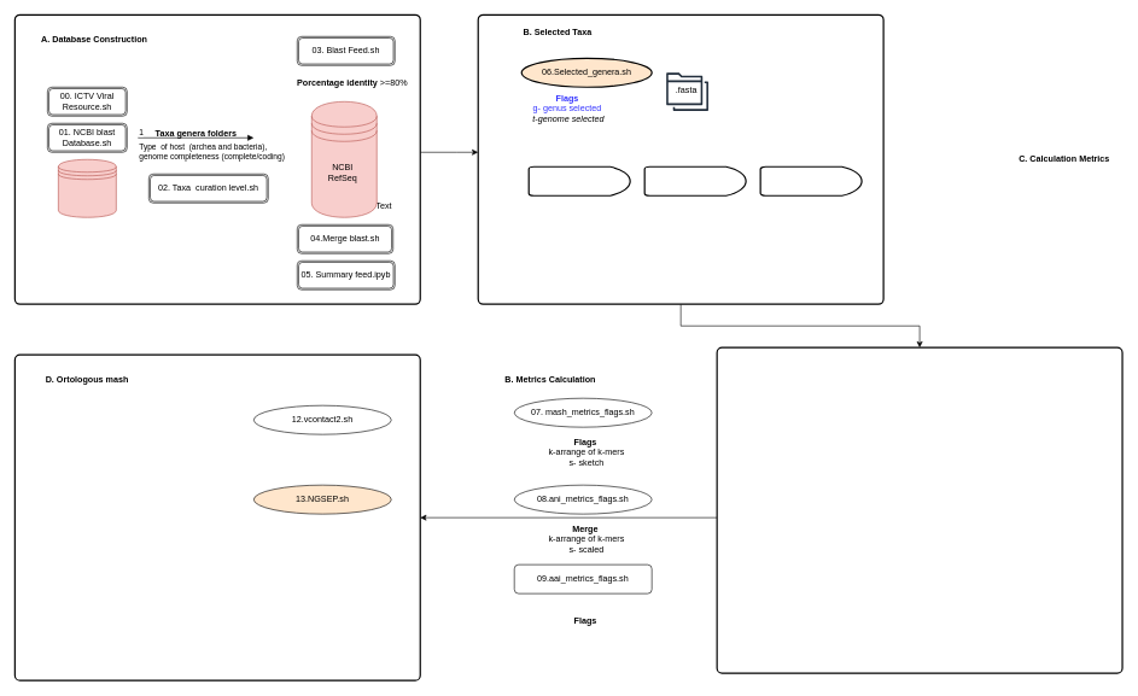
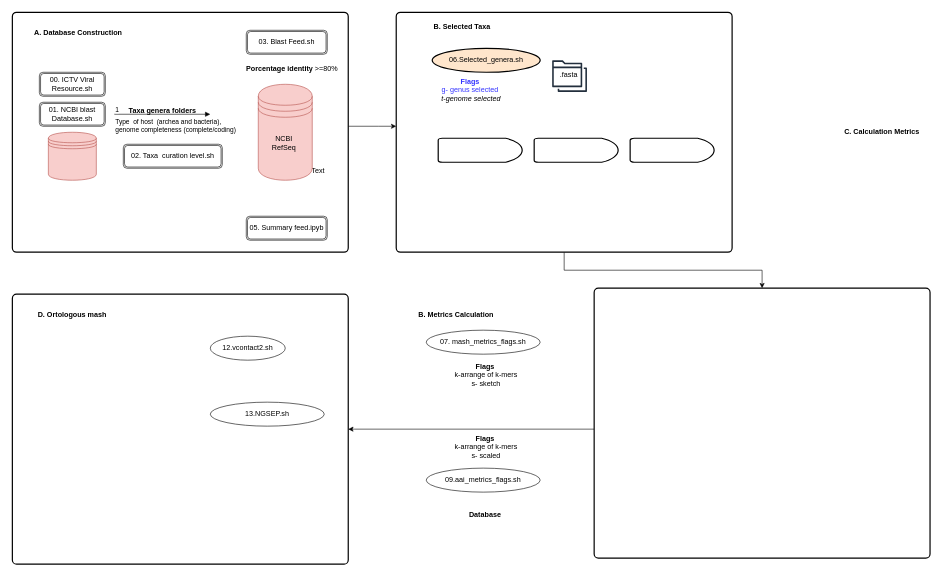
- <mxCell id="40" value="04.Merge blast.sh" style="shape=ext;double=1;rounded=1;whiteSpace=wrap;html=1;" parent="29" vertex="1"><mxGeometry x="360" y="270" width="132.5" height="40" as="geometry" /></mxCell>
- <mxCell id="27" value="12.vcontact2.sh" style="ellipse;whiteSpace=wrap;html=1;" parent="1" vertex="1"><mxGeometry x="350" y="560" width="190" height="40" as="geometry" /></mxCell>
+ <mxCell id="27" value="12.vcontact2.sh" style="ellipse;whiteSpace=wrap;html=1;" parent="1" vertex="1"><mxGeometry x="350" y="560" width="125" height="40" as="geometry" /></mxCell>
- <mxCell id="28" value="13.NGSEP.sh" style="ellipse;whiteSpace=wrap;html=1;fillColor=#ffe6cc;" parent="1" vertex="1"><mxGeometry x="350" y="670" width="190" height="40" as="geometry" /></mxCell>
+ <mxCell id="28" value="13.NGSEP.sh" style="ellipse;whiteSpace=wrap;html=1;" parent="1" vertex="1"><mxGeometry x="350" y="670" width="190" height="40" as="geometry" /></mxCell>
- <mxCell id="18" value="08.ani_metrics_flags.sh" style="ellipse;whiteSpace=wrap;html=1;" parent="1" vertex="1"><mxGeometry x="710" y="670" width="190" height="40" as="geometry" /></mxCell>
- <mxCell id="20" value="&lt;div&gt;&lt;b&gt;Merge&amp;nbsp;&lt;/b&gt;&lt;/div&gt;&lt;div&gt;k-arrange of k-mers &lt;br&gt;&lt;/div&gt;&lt;div&gt;s- scaled&lt;br&gt;&lt;/div&gt;" style="text;html=1;strokeColor=none;fillColor=none;align=center;verticalAlign=middle;whiteSpace=wrap;rounded=0;" parent="1" vertex="1"><mxGeometry x="710" y="730" width="200" height="30" as="geometry" /></mxCell>
+ <mxCell id="20" value="&lt;div&gt;&lt;b&gt;Flags&amp;nbsp;&lt;/b&gt;&lt;/div&gt;&lt;div&gt;k-arrange of k-mers &lt;br&gt;&lt;/div&gt;&lt;div&gt;s- scaled&lt;br&gt;&lt;/div&gt;" style="text;html=1;strokeColor=none;fillColor=none;align=center;verticalAlign=middle;whiteSpace=wrap;rounded=0;" parent="1" vertex="1"><mxGeometry x="710" y="730" width="200" height="30" as="geometry" /></mxCell>
- <mxCell id="21" value="09.aai_metrics_flags.sh" style="whiteSpace=wrap;html=1;rounded=1;" parent="1" vertex="1"><mxGeometry x="710" y="780" width="190" height="40" as="geometry" /></mxCell>
+ <mxCell id="21" value="09.aai_metrics_flags.sh" style="ellipse;whiteSpace=wrap;html=1;" parent="1" vertex="1"><mxGeometry x="710" y="780" width="190" height="40" as="geometry" /></mxCell>
- <mxCell id="25" value="&lt;div&gt;&lt;b&gt;Flags&amp;nbsp;&lt;/b&gt;&lt;/div&gt;&lt;div&gt;&lt;br&gt;&lt;/div&gt;" style="text;html=1;strokeColor=none;fillColor=none;align=center;verticalAlign=middle;whiteSpace=wrap;rounded=0;" parent="1" vertex="1"><mxGeometry x="710" y="850" width="200" height="30" as="geometry" /></mxCell>
+ <mxCell id="25" value="&lt;div&gt;&lt;b&gt;Database&amp;nbsp;&lt;/b&gt;&lt;/div&gt;&lt;div&gt;&lt;br&gt;&lt;/div&gt;" style="text;html=1;strokeColor=none;fillColor=none;align=center;verticalAlign=middle;whiteSpace=wrap;rounded=0;" parent="1" vertex="1"><mxGeometry x="710" y="850" width="200" height="30" as="geometry" /></mxCell>
